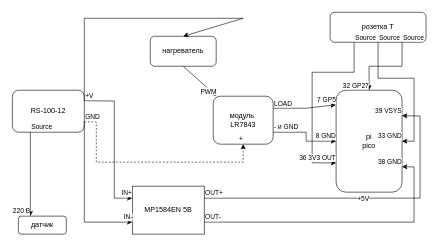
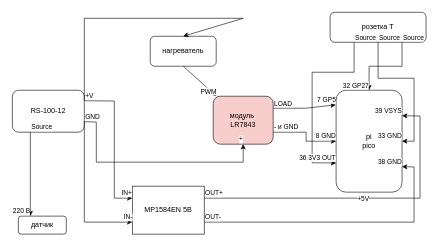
- <mxCell id="8" value="модуль&amp;nbsp;&lt;br&gt;LR7843" style="rounded=1;whiteSpace=wrap;html=1;" vertex="1" parent="1"><mxGeometry x="355" y="160" width="100" height="80" as="geometry" /></mxCell>
+ <mxCell id="8" value="модуль&amp;nbsp;&lt;br&gt;LR7843" style="rounded=1;whiteSpace=wrap;html=1;fillColor=#f8cecc;" vertex="1" parent="1"><mxGeometry x="355" y="160" width="100" height="80" as="geometry" /></mxCell>
- <mxCell id="19" value="" style="endArrow=classic;html=1;rounded=0;exitX=1;exitY=0.75;exitDx=0;exitDy=0;entryX=0.5;entryY=1;entryDx=0;entryDy=0;dashed=1;" edge="1" parent="1" source="2" target="8"><mxGeometry relative="1" as="geometry"><mxPoint x="170" y="130" as="sourcePoint" /><mxPoint x="340" y="240" as="targetPoint" /><Array as="points"><mxPoint x="160" y="203" /><mxPoint x="160" y="270" /><mxPoint x="405" y="270" /></Array></mxGeometry></mxCell>
+ <mxCell id="19" value="" style="endArrow=classic;html=1;rounded=0;exitX=1;exitY=0.75;exitDx=0;exitDy=0;entryX=0.5;entryY=1;entryDx=0;entryDy=0;" edge="1" parent="1" source="2" target="8"><mxGeometry relative="1" as="geometry"><mxPoint x="170" y="130" as="sourcePoint" /><mxPoint x="340" y="240" as="targetPoint" /><Array as="points"><mxPoint x="160" y="203" /><mxPoint x="160" y="270" /><mxPoint x="405" y="270" /></Array></mxGeometry></mxCell>
